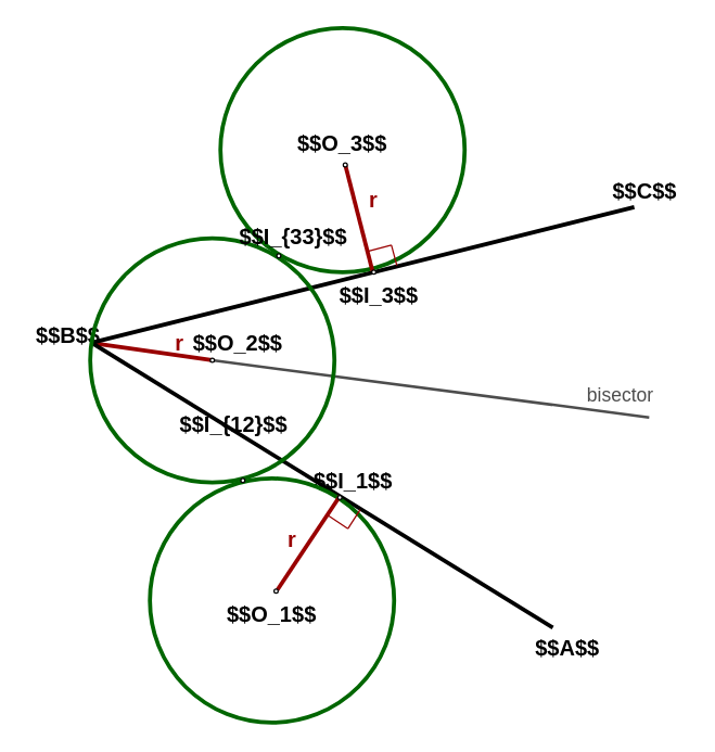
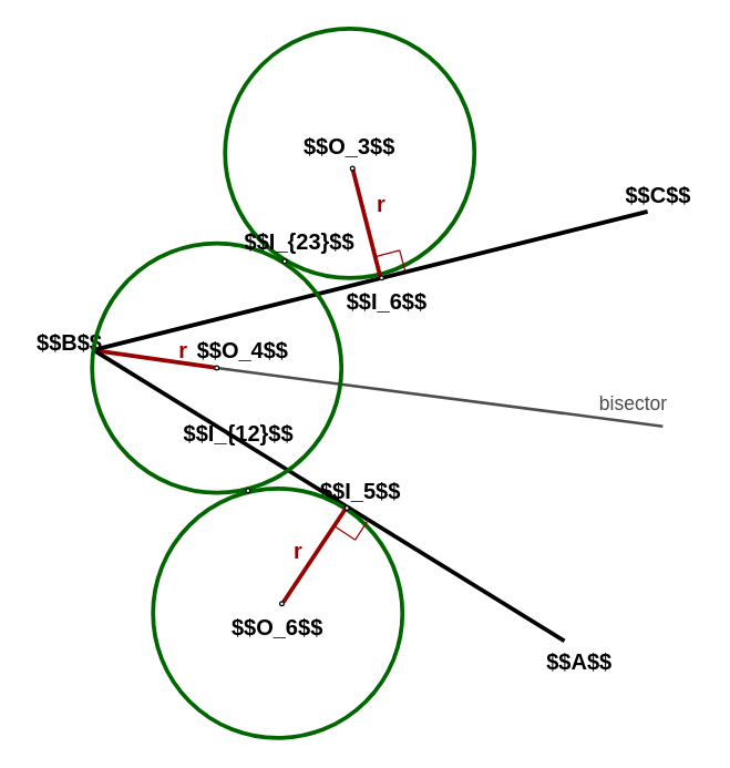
- <mxCell id="33" value="&lt;br&gt;&lt;div&gt;&lt;b&gt;$$I_{33}$$&lt;/b&gt;&lt;/div&gt;&lt;div&gt;&lt;b&gt;&lt;br&gt;&lt;/b&gt;&lt;/div&gt;" style="text;html=1;strokeColor=none;fillColor=none;align=center;verticalAlign=middle;whiteSpace=wrap;rounded=0;fontSize=16;" vertex="1" parent="1"><mxGeometry x="186" y="158.5" width="60" height="30" as="geometry" /></mxCell>
+ <mxCell id="33" value="&lt;br&gt;&lt;div&gt;&lt;b&gt;$$I_{23}$$&lt;/b&gt;&lt;/div&gt;&lt;div&gt;&lt;b&gt;&lt;br&gt;&lt;/b&gt;&lt;/div&gt;" style="text;html=1;strokeColor=none;fillColor=none;align=center;verticalAlign=middle;whiteSpace=wrap;rounded=0;fontSize=16;" vertex="1" parent="1"><mxGeometry x="186" y="158.5" width="60" height="30" as="geometry" /></mxCell>
- <mxCell id="12" value="&lt;br&gt;&lt;div&gt;&lt;b&gt;$$I_3$$&lt;/b&gt;&lt;/div&gt;&lt;div&gt;&lt;b&gt;&lt;br&gt;&lt;/b&gt;&lt;/div&gt;" style="text;html=1;strokeColor=none;fillColor=none;align=center;verticalAlign=middle;whiteSpace=wrap;rounded=0;fontSize=16;" parent="1" vertex="1"><mxGeometry x="248.5" y="201.5" width="60" height="30" as="geometry" /></mxCell>
+ <mxCell id="12" value="&lt;br&gt;&lt;div&gt;&lt;b&gt;$$I_6$$&lt;/b&gt;&lt;/div&gt;&lt;div&gt;&lt;b&gt;&lt;br&gt;&lt;/b&gt;&lt;/div&gt;" style="text;html=1;strokeColor=none;fillColor=none;align=center;verticalAlign=middle;whiteSpace=wrap;rounded=0;fontSize=16;" parent="1" vertex="1"><mxGeometry x="248.5" y="201.5" width="60" height="30" as="geometry" /></mxCell>
- <mxCell id="27" value="&lt;br&gt;&lt;div&gt;&lt;b&gt;$$O_2$$&lt;/b&gt;&lt;/div&gt;&lt;div&gt;&lt;b&gt;&lt;br&gt;&lt;/b&gt;&lt;/div&gt;" style="text;html=1;strokeColor=none;fillColor=none;align=center;verticalAlign=middle;whiteSpace=wrap;rounded=0;fontSize=16;" vertex="1" parent="1"><mxGeometry x="144.5" y="236.5" width="60" height="30" as="geometry" /></mxCell>
+ <mxCell id="27" value="&lt;br&gt;&lt;div&gt;&lt;b&gt;$$O_4$$&lt;/b&gt;&lt;/div&gt;&lt;div&gt;&lt;b&gt;&lt;br&gt;&lt;/b&gt;&lt;/div&gt;" style="text;html=1;strokeColor=none;fillColor=none;align=center;verticalAlign=middle;whiteSpace=wrap;rounded=0;fontSize=16;" vertex="1" parent="1"><mxGeometry x="144.5" y="236.5" width="60" height="30" as="geometry" /></mxCell>
- <mxCell id="11" value="&lt;br&gt;&lt;div&gt;&lt;b&gt;$$I_1$$&lt;/b&gt;&lt;/div&gt;&lt;div&gt;&lt;b&gt;&lt;br&gt;&lt;/b&gt;&lt;/div&gt;" style="text;html=1;strokeColor=none;fillColor=none;align=center;verticalAlign=middle;whiteSpace=wrap;rounded=0;fontSize=16;" parent="1" vertex="1"><mxGeometry x="230" y="338.5" width="60" height="30" as="geometry" /></mxCell>
+ <mxCell id="11" value="&lt;br&gt;&lt;div&gt;&lt;b&gt;$$I_5$$&lt;/b&gt;&lt;/div&gt;&lt;div&gt;&lt;b&gt;&lt;br&gt;&lt;/b&gt;&lt;/div&gt;" style="text;html=1;strokeColor=none;fillColor=none;align=center;verticalAlign=middle;whiteSpace=wrap;rounded=0;fontSize=16;" parent="1" vertex="1"><mxGeometry x="230" y="338.5" width="60" height="30" as="geometry" /></mxCell>
- <mxCell id="26" value="&lt;br&gt;&lt;div&gt;&lt;b&gt;$$O_1$$&lt;/b&gt;&lt;/div&gt;&lt;div&gt;&lt;b&gt;&lt;br&gt;&lt;/b&gt;&lt;/div&gt;" style="text;html=1;strokeColor=none;fillColor=none;align=center;verticalAlign=middle;whiteSpace=wrap;rounded=0;fontSize=16;" vertex="1" parent="1"><mxGeometry x="170" y="436.5" width="60" height="30" as="geometry" /></mxCell>
+ <mxCell id="26" value="&lt;br&gt;&lt;div&gt;&lt;b&gt;$$O_6$$&lt;/b&gt;&lt;/div&gt;&lt;div&gt;&lt;b&gt;&lt;br&gt;&lt;/b&gt;&lt;/div&gt;" style="text;html=1;strokeColor=none;fillColor=none;align=center;verticalAlign=middle;whiteSpace=wrap;rounded=0;fontSize=16;" vertex="1" parent="1"><mxGeometry x="170" y="436.5" width="60" height="30" as="geometry" /></mxCell>
